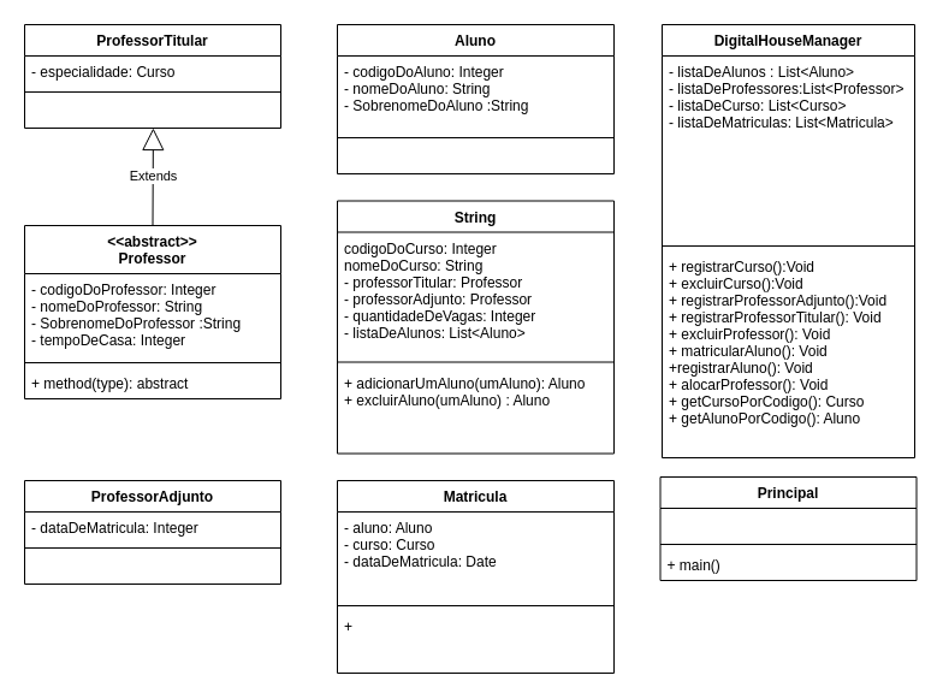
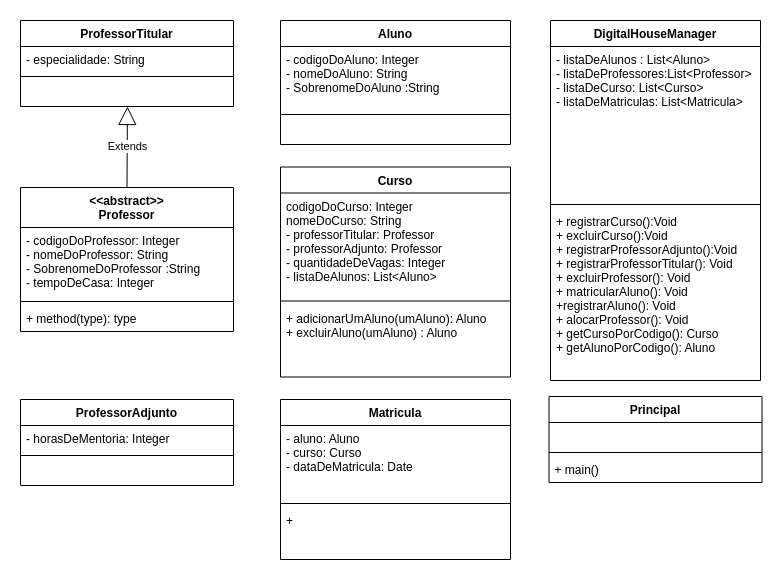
- <mxCell id="11" value="- especialidade: Curso" style="text;strokeColor=none;fillColor=none;align=left;verticalAlign=top;spacingLeft=4;spacingRight=4;overflow=hidden;rotatable=0;points=[[0,0.5],[1,0.5]];portConstraint=eastwest;" vertex="1" parent="10"><mxGeometry y="26" width="213" height="26" as="geometry" /></mxCell>
+ <mxCell id="11" value="- especialidade: String" style="text;strokeColor=none;fillColor=none;align=left;verticalAlign=top;spacingLeft=4;spacingRight=4;overflow=hidden;rotatable=0;points=[[0,0.5],[1,0.5]];portConstraint=eastwest;" vertex="1" parent="10"><mxGeometry y="26" width="213" height="26" as="geometry" /></mxCell>
- <mxCell id="26" value="String" style="swimlane;fontStyle=1;align=center;verticalAlign=top;childLayout=stackLayout;horizontal=1;startSize=26;horizontalStack=0;resizeParent=1;resizeParentMax=0;resizeLast=0;collapsible=1;marginBottom=0;" vertex="1" parent="1"><mxGeometry x="280" y="166.5" width="230" height="210" as="geometry" /></mxCell>
+ <mxCell id="26" value="Curso" style="swimlane;fontStyle=1;align=center;verticalAlign=top;childLayout=stackLayout;horizontal=1;startSize=26;horizontalStack=0;resizeParent=1;resizeParentMax=0;resizeLast=0;collapsible=1;marginBottom=0;" vertex="1" parent="1"><mxGeometry x="280" y="166.5" width="230" height="210" as="geometry" /></mxCell>
- <mxCell id="9" value="+ method(type): abstract" style="text;strokeColor=none;fillColor=none;align=left;verticalAlign=top;spacingLeft=4;spacingRight=4;overflow=hidden;rotatable=0;points=[[0,0.5],[1,0.5]];portConstraint=eastwest;" vertex="1" parent="6"><mxGeometry y="118" width="213" height="26" as="geometry" /></mxCell>
+ <mxCell id="9" value="+ method(type): type" style="text;strokeColor=none;fillColor=none;align=left;verticalAlign=top;spacingLeft=4;spacingRight=4;overflow=hidden;rotatable=0;points=[[0,0.5],[1,0.5]];portConstraint=eastwest;" vertex="1" parent="6"><mxGeometry y="118" width="213" height="26" as="geometry" /></mxCell>
- <mxCell id="15" value="- dataDeMatricula: Integer" style="text;strokeColor=none;fillColor=none;align=left;verticalAlign=top;spacingLeft=4;spacingRight=4;overflow=hidden;rotatable=0;points=[[0,0.5],[1,0.5]];portConstraint=eastwest;" vertex="1" parent="14"><mxGeometry y="26" width="213" height="26" as="geometry" /></mxCell>
+ <mxCell id="15" value="- horasDeMentoria: Integer" style="text;strokeColor=none;fillColor=none;align=left;verticalAlign=top;spacingLeft=4;spacingRight=4;overflow=hidden;rotatable=0;points=[[0,0.5],[1,0.5]];portConstraint=eastwest;" vertex="1" parent="14"><mxGeometry y="26" width="213" height="26" as="geometry" /></mxCell>
